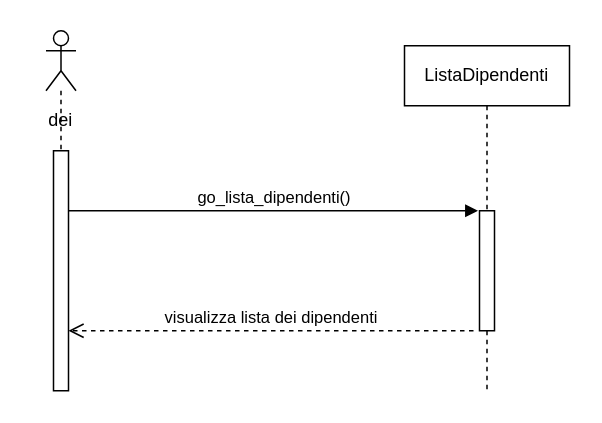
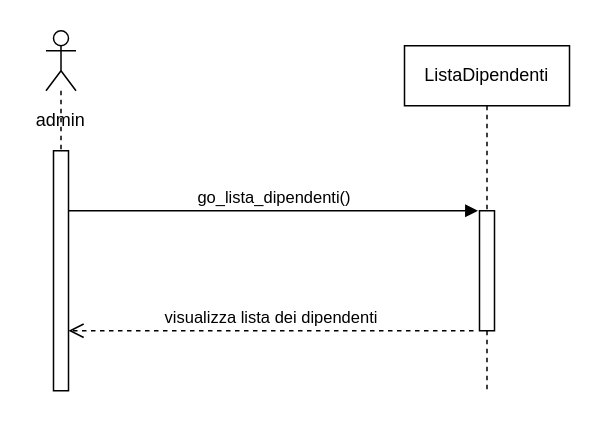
- <mxCell id="4" value="dei" style="text;html=1;strokeColor=none;fillColor=none;align=center;verticalAlign=middle;whiteSpace=wrap;rounded=0;" vertex="1" parent="1"><mxGeometry x="20" y="70" width="40" height="20" as="geometry" /></mxCell>
+ <mxCell id="4" value="admin" style="text;html=1;strokeColor=none;fillColor=none;align=center;verticalAlign=middle;whiteSpace=wrap;rounded=0;" vertex="1" parent="1"><mxGeometry x="20" y="70" width="40" height="20" as="geometry" /></mxCell>
